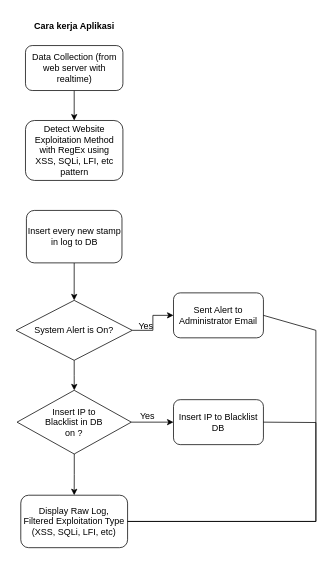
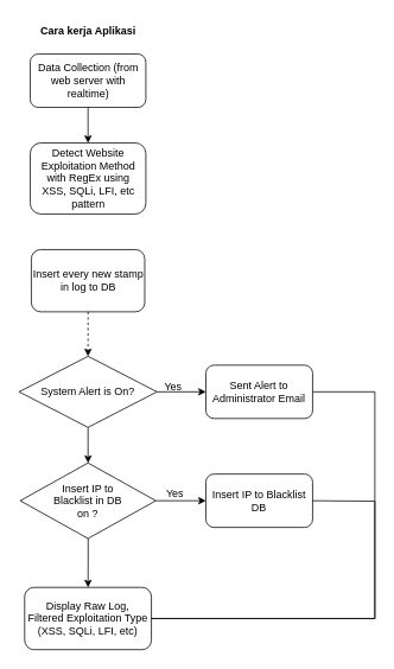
- <mxCell id="4" value="" style="edgeStyle=orthogonalEdgeStyle;rounded=0;orthogonalLoop=1;jettySize=auto;html=1;entryX=0.5;entryY=0;entryDx=0;entryDy=0;exitX=0.5;exitY=1;exitDx=0;exitDy=0;" parent="1" source="17" target="8" edge="1"><mxGeometry relative="1" as="geometry"><mxPoint x="98.471" y="380" as="sourcePoint" /><mxPoint x="98.5" y="400" as="targetPoint" /></mxGeometry></mxCell>
+ <mxCell id="4" value="" style="edgeStyle=orthogonalEdgeStyle;rounded=0;orthogonalLoop=1;jettySize=auto;html=1;entryX=0.5;entryY=0;entryDx=0;entryDy=0;exitX=0.5;exitY=1;exitDx=0;exitDy=0;dashed=1;" parent="1" source="17" target="8" edge="1"><mxGeometry relative="1" as="geometry"><mxPoint x="98.471" y="380" as="sourcePoint" /><mxPoint x="98.5" y="400" as="targetPoint" /></mxGeometry></mxCell>
- <mxCell id="9" value="Sent Alert to Administrator Email" style="rounded=1;whiteSpace=wrap;html=1;" parent="1" vertex="1"><mxGeometry x="231" y="390" width="120" height="60" as="geometry" /></mxCell>
+ <mxCell id="9" value="Sent Alert to Administrator Email" style="rounded=1;whiteSpace=wrap;html=1;" parent="1" vertex="1"><mxGeometry x="231" y="410" width="120" height="60" as="geometry" /></mxCell>
